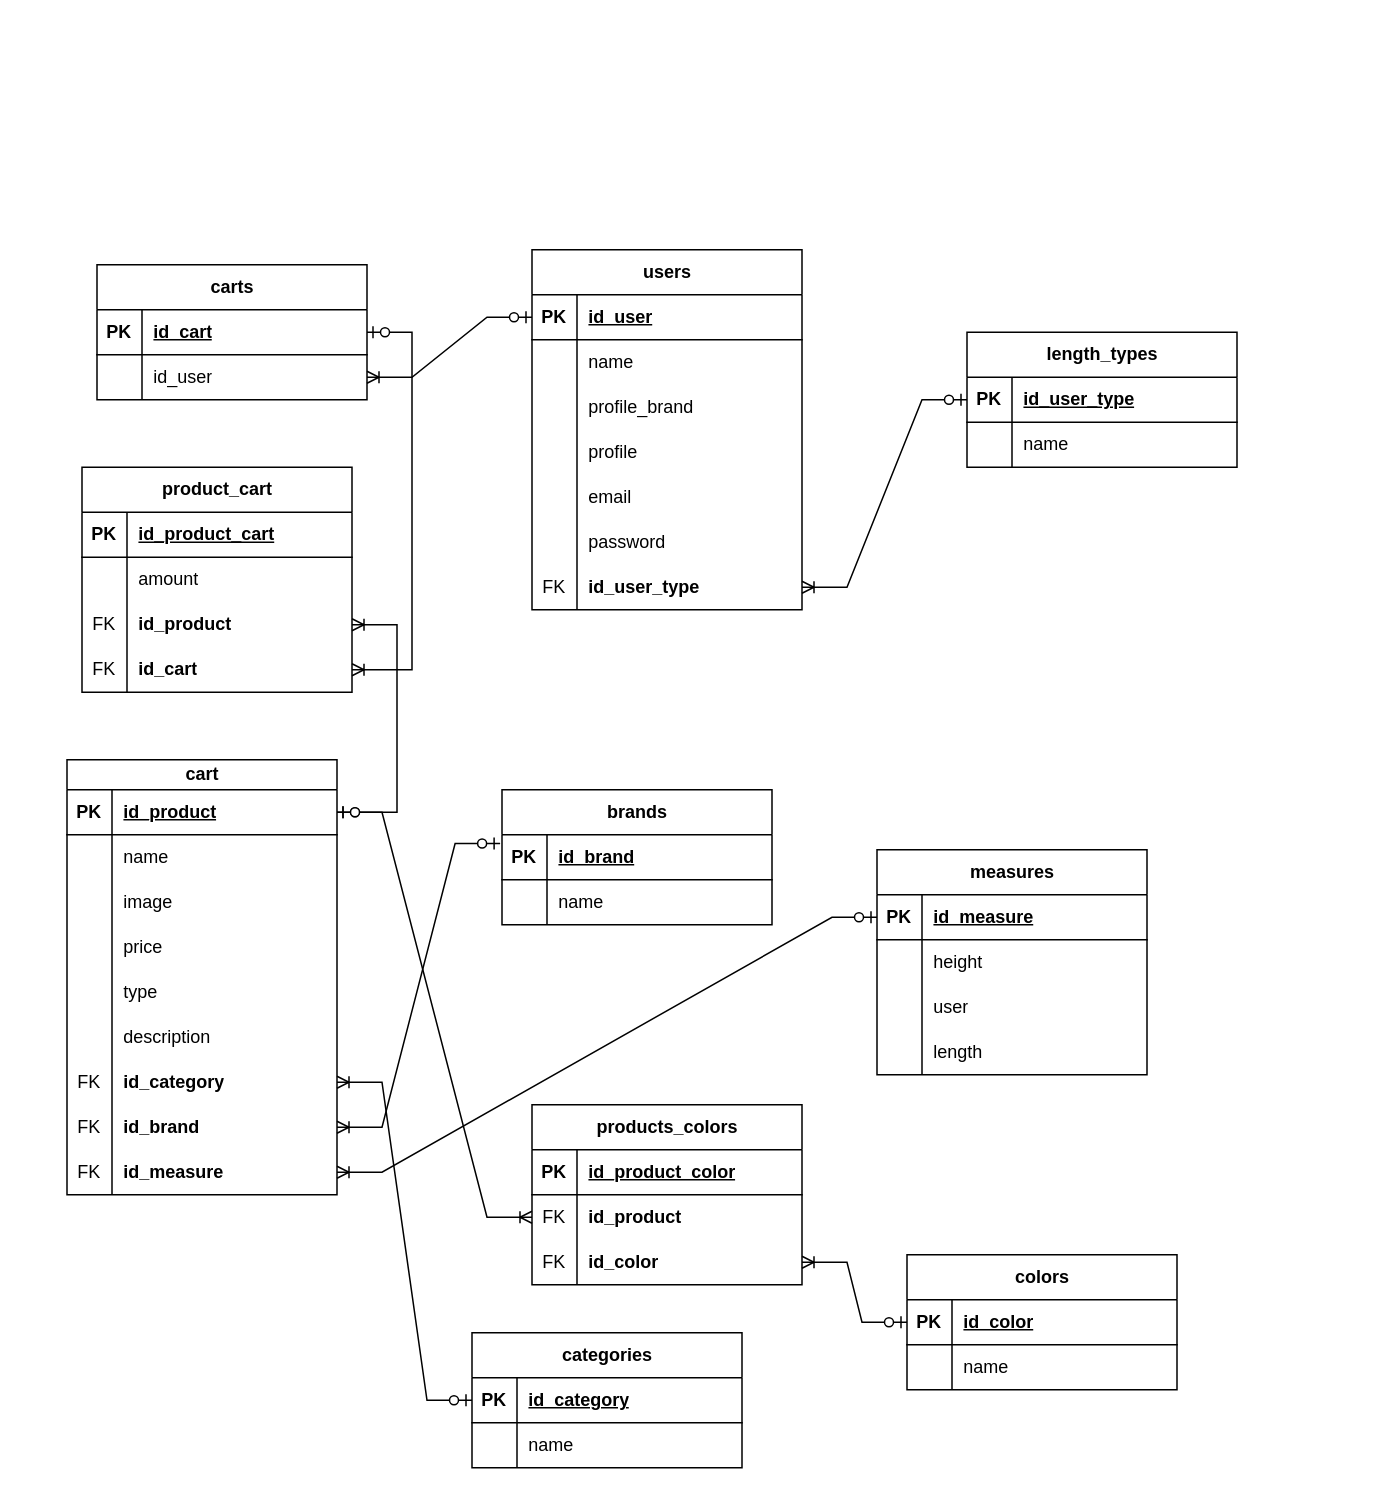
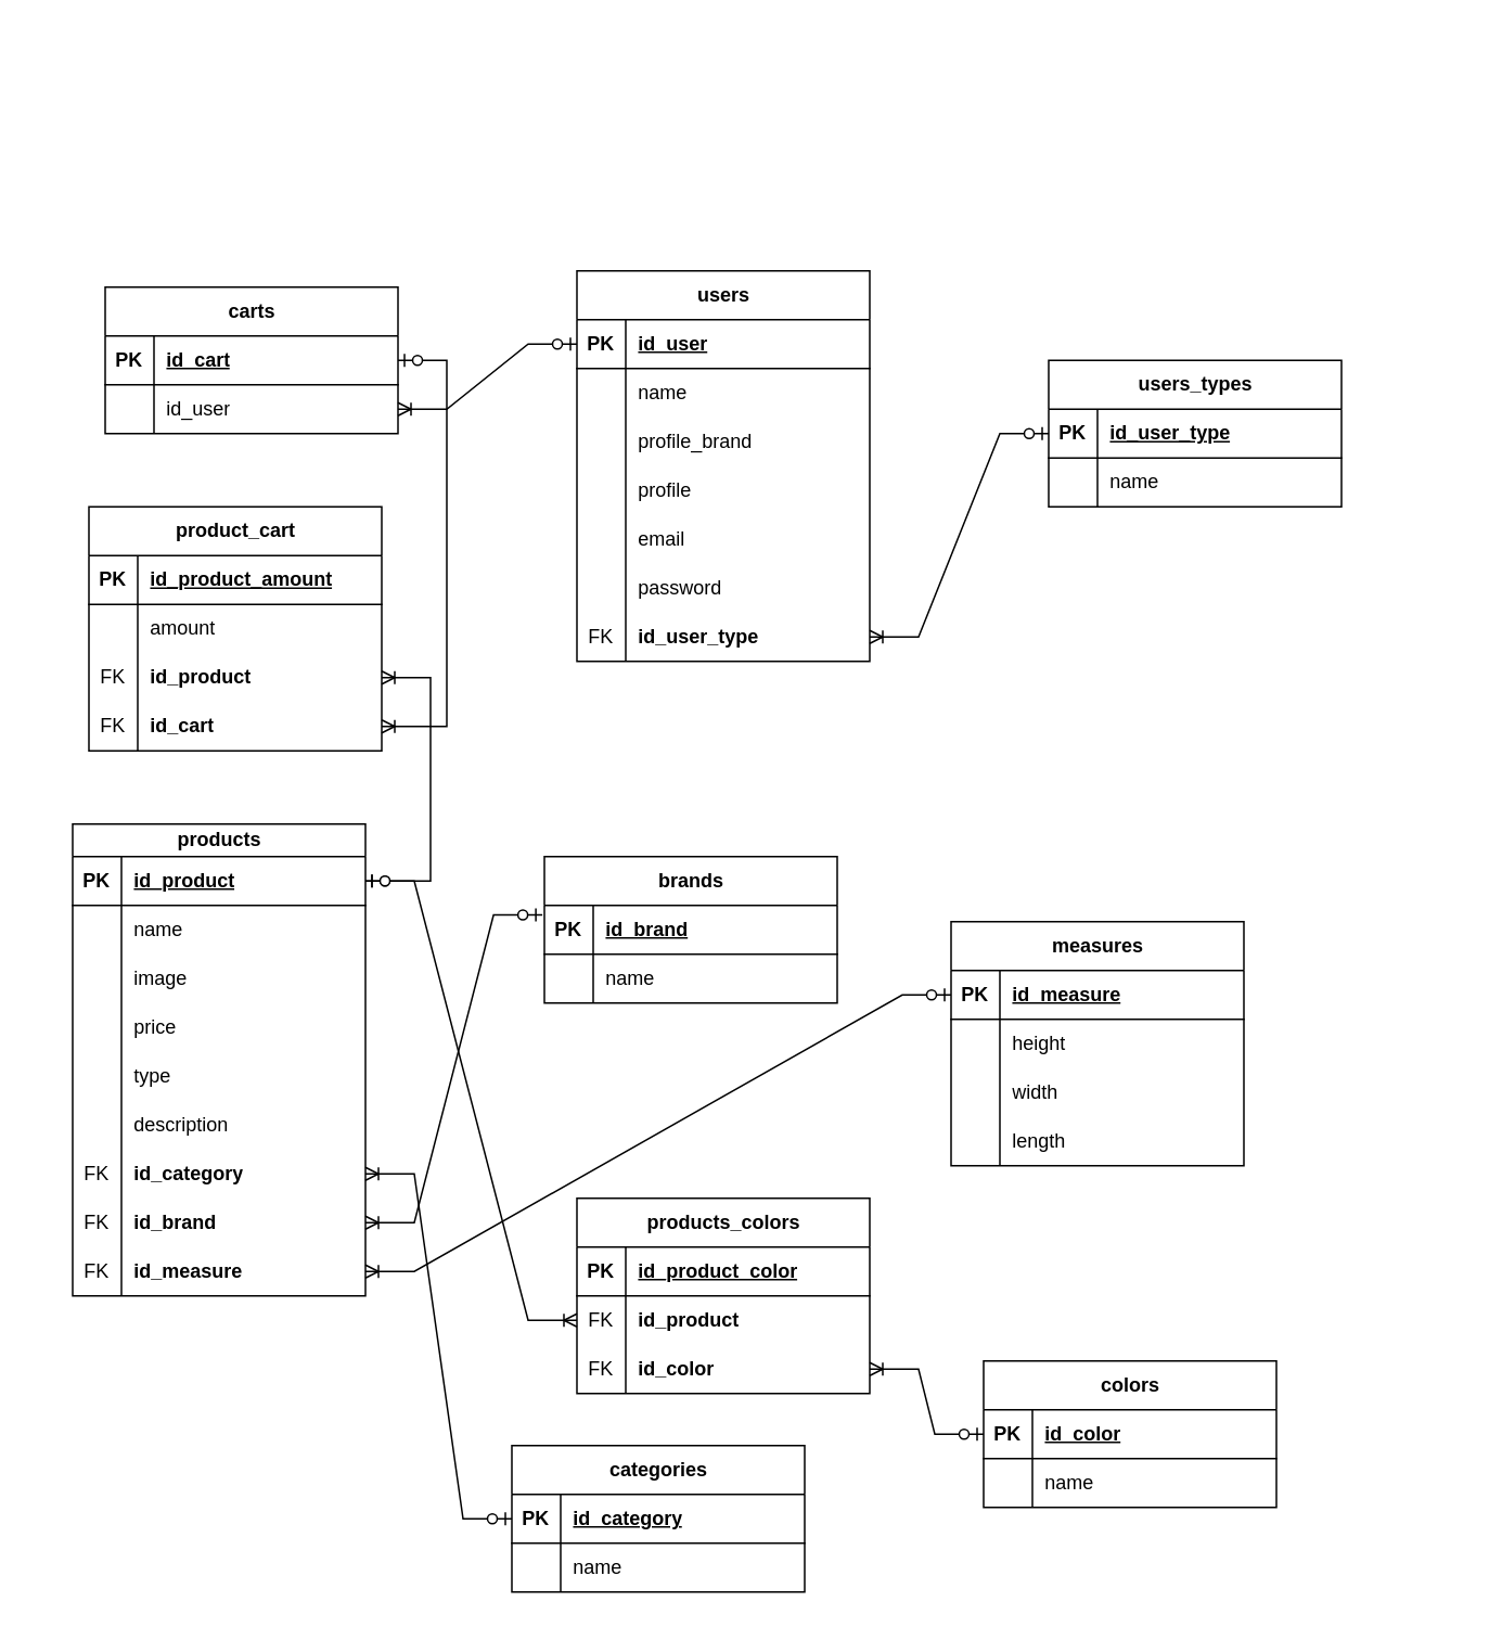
- <mxCell id="72" value="length_types" style="shape=table;startSize=30;container=1;collapsible=1;childLayout=tableLayout;fixedRows=1;rowLines=0;fontStyle=1;align=center;resizeLast=1;html=1;" parent="1" vertex="1"><mxGeometry x="644" y="221" width="180" height="90" as="geometry" /></mxCell>
+ <mxCell id="72" value="users_types" style="shape=table;startSize=30;container=1;collapsible=1;childLayout=tableLayout;fixedRows=1;rowLines=0;fontStyle=1;align=center;resizeLast=1;html=1;" parent="1" vertex="1"><mxGeometry x="644" y="221" width="180" height="90" as="geometry" /></mxCell>
- <mxCell id="5" value="id_product_cart" style="shape=partialRectangle;connectable=0;fillColor=none;top=0;left=0;bottom=0;right=0;align=left;spacingLeft=6;fontStyle=5;overflow=hidden;whiteSpace=wrap;html=1;" parent="3" vertex="1"><mxGeometry x="30" width="150" height="30" as="geometry"><mxRectangle width="150" height="30" as="alternateBounds" /></mxGeometry></mxCell>
+ <mxCell id="5" value="id_product_amount" style="shape=partialRectangle;connectable=0;fillColor=none;top=0;left=0;bottom=0;right=0;align=left;spacingLeft=6;fontStyle=5;overflow=hidden;whiteSpace=wrap;html=1;" parent="3" vertex="1"><mxGeometry x="30" width="150" height="30" as="geometry"><mxRectangle width="150" height="30" as="alternateBounds" /></mxGeometry></mxCell>
- <mxCell id="15" value="cart" style="shape=table;startSize=20;container=1;collapsible=1;childLayout=tableLayout;fixedRows=1;rowLines=0;fontStyle=1;align=center;resizeLast=1;html=1;" parent="1" vertex="1"><mxGeometry x="44" y="506" width="180" height="290" as="geometry" /></mxCell>
+ <mxCell id="15" value="products" style="shape=table;startSize=20;container=1;collapsible=1;childLayout=tableLayout;fixedRows=1;rowLines=0;fontStyle=1;align=center;resizeLast=1;html=1;" parent="1" vertex="1"><mxGeometry x="44" y="506" width="180" height="290" as="geometry" /></mxCell>
- <mxCell id="88" value="user" style="shape=partialRectangle;connectable=0;fillColor=none;top=0;left=0;bottom=0;right=0;align=left;spacingLeft=6;overflow=hidden;whiteSpace=wrap;html=1;" parent="86" vertex="1"><mxGeometry x="30" width="150" height="30" as="geometry"><mxRectangle width="150" height="30" as="alternateBounds" /></mxGeometry></mxCell>
+ <mxCell id="88" value="width" style="shape=partialRectangle;connectable=0;fillColor=none;top=0;left=0;bottom=0;right=0;align=left;spacingLeft=6;overflow=hidden;whiteSpace=wrap;html=1;" parent="86" vertex="1"><mxGeometry x="30" width="150" height="30" as="geometry"><mxRectangle width="150" height="30" as="alternateBounds" /></mxGeometry></mxCell>
